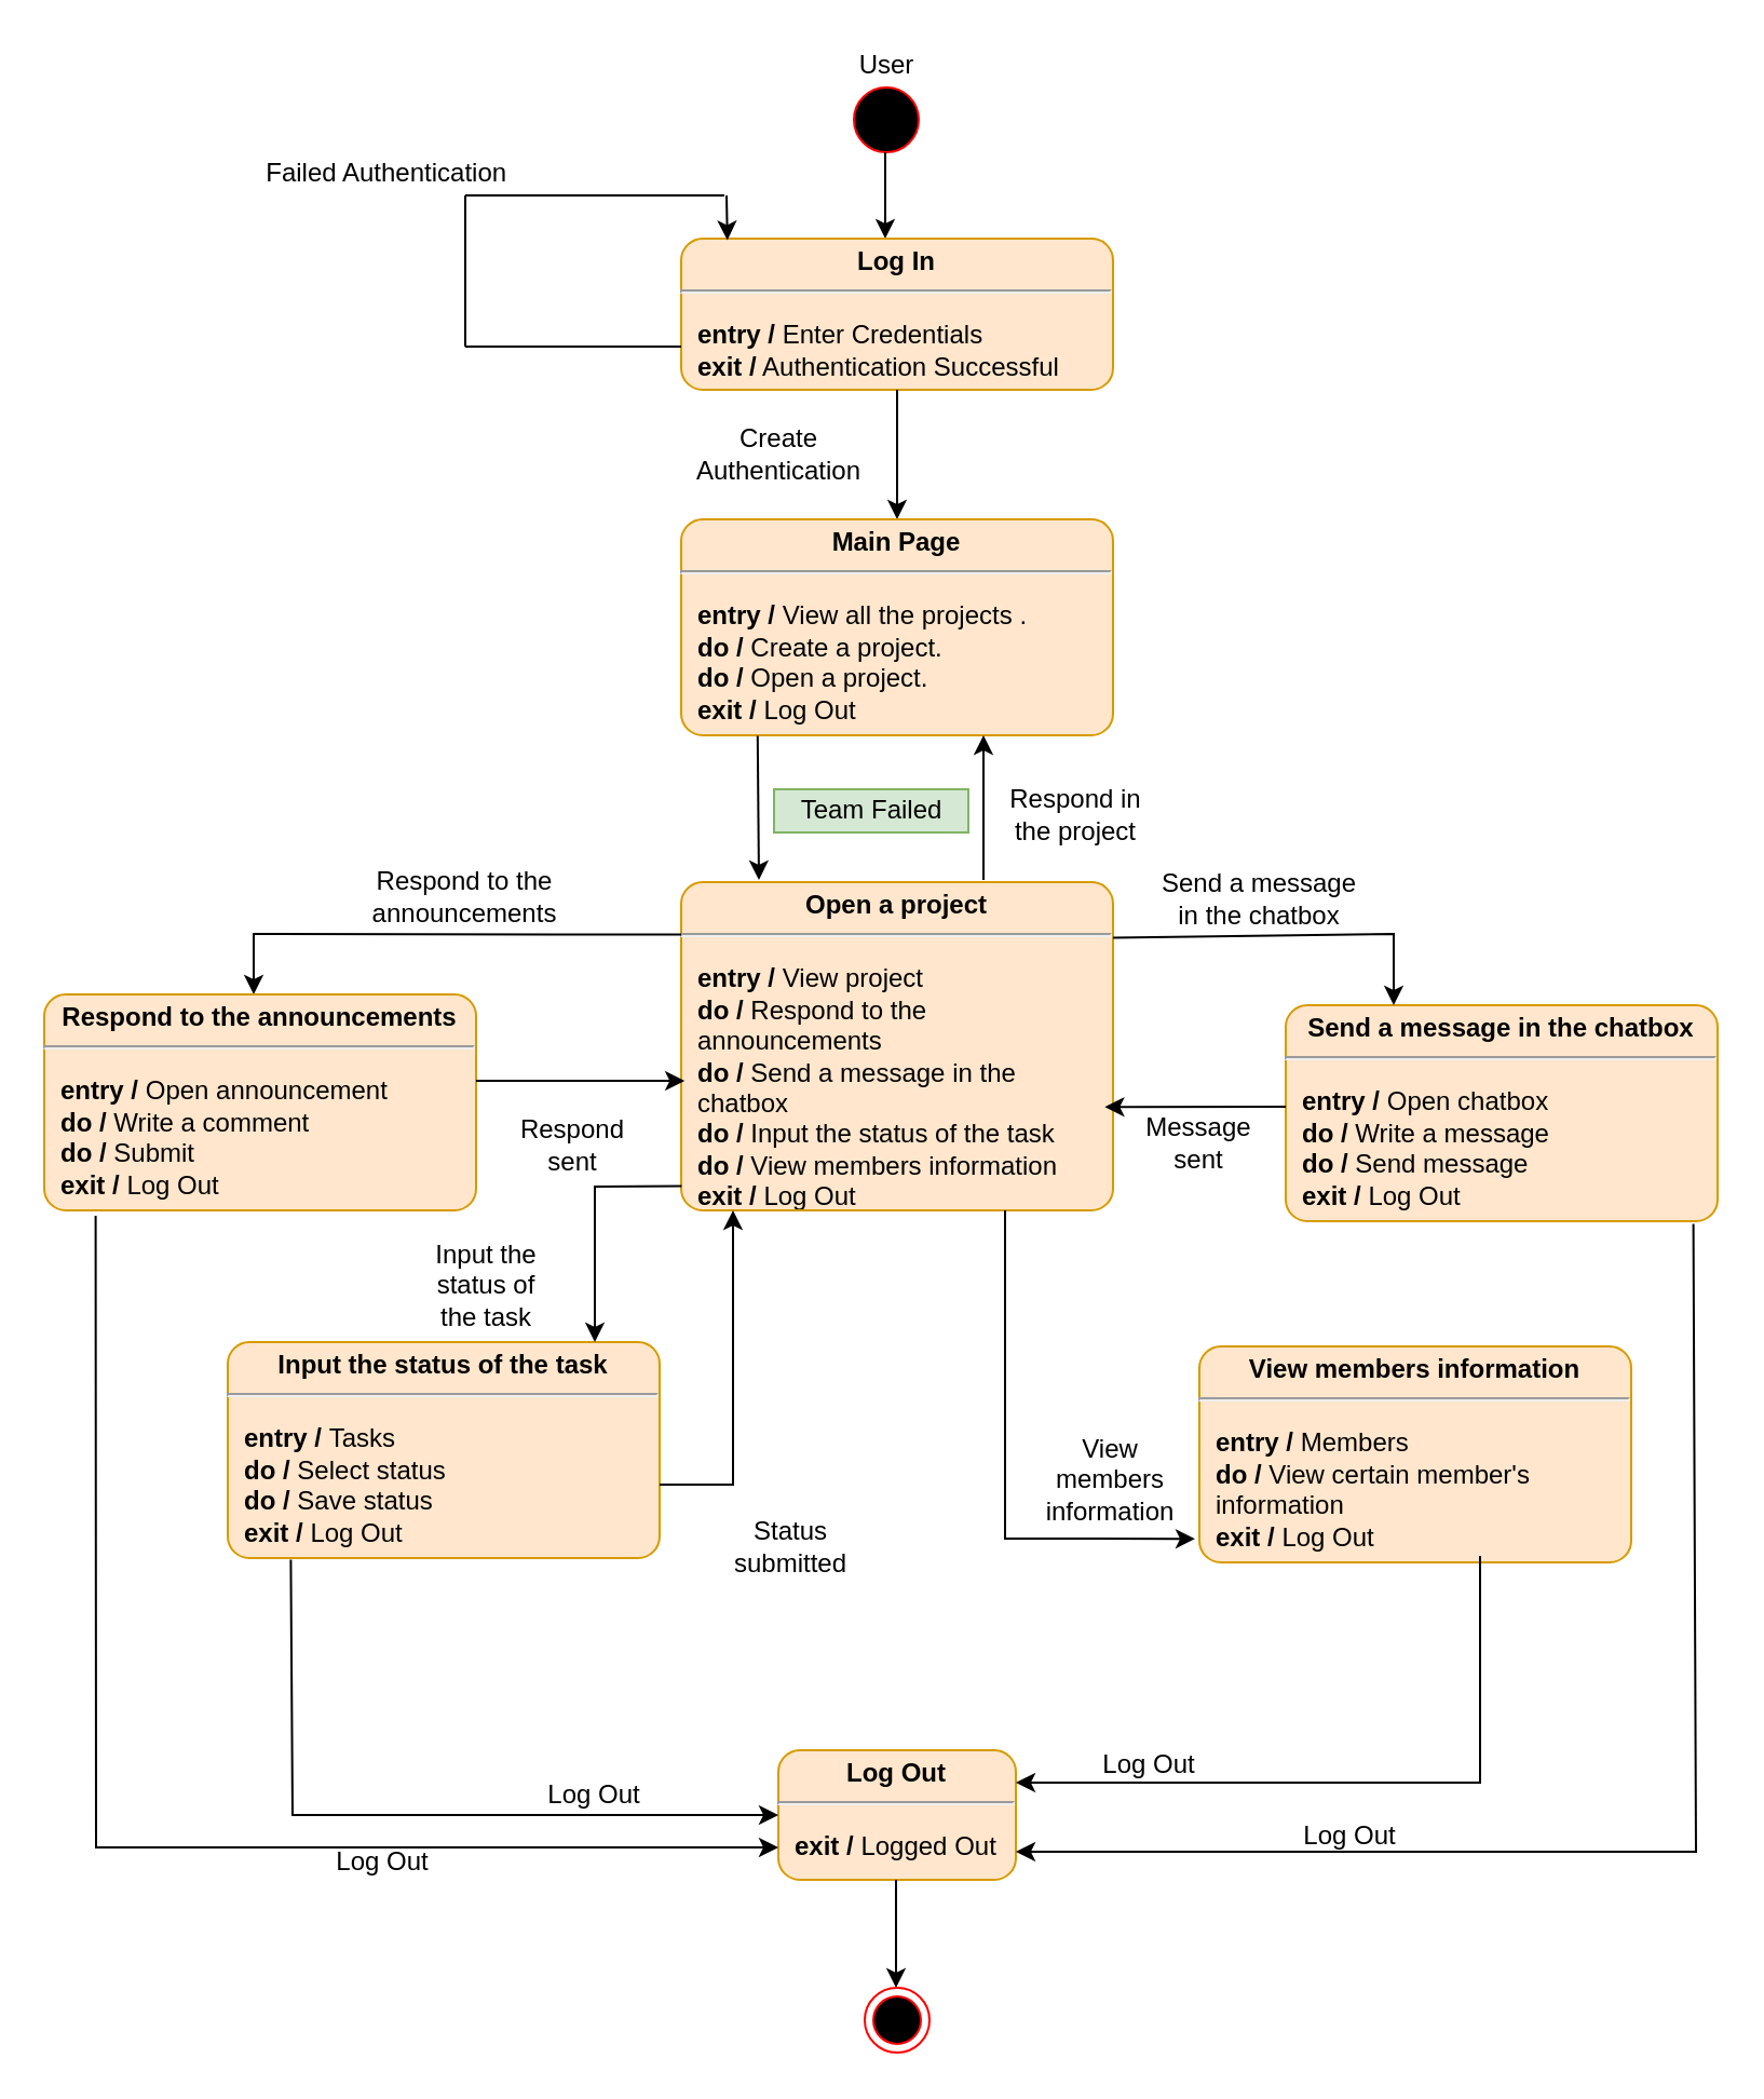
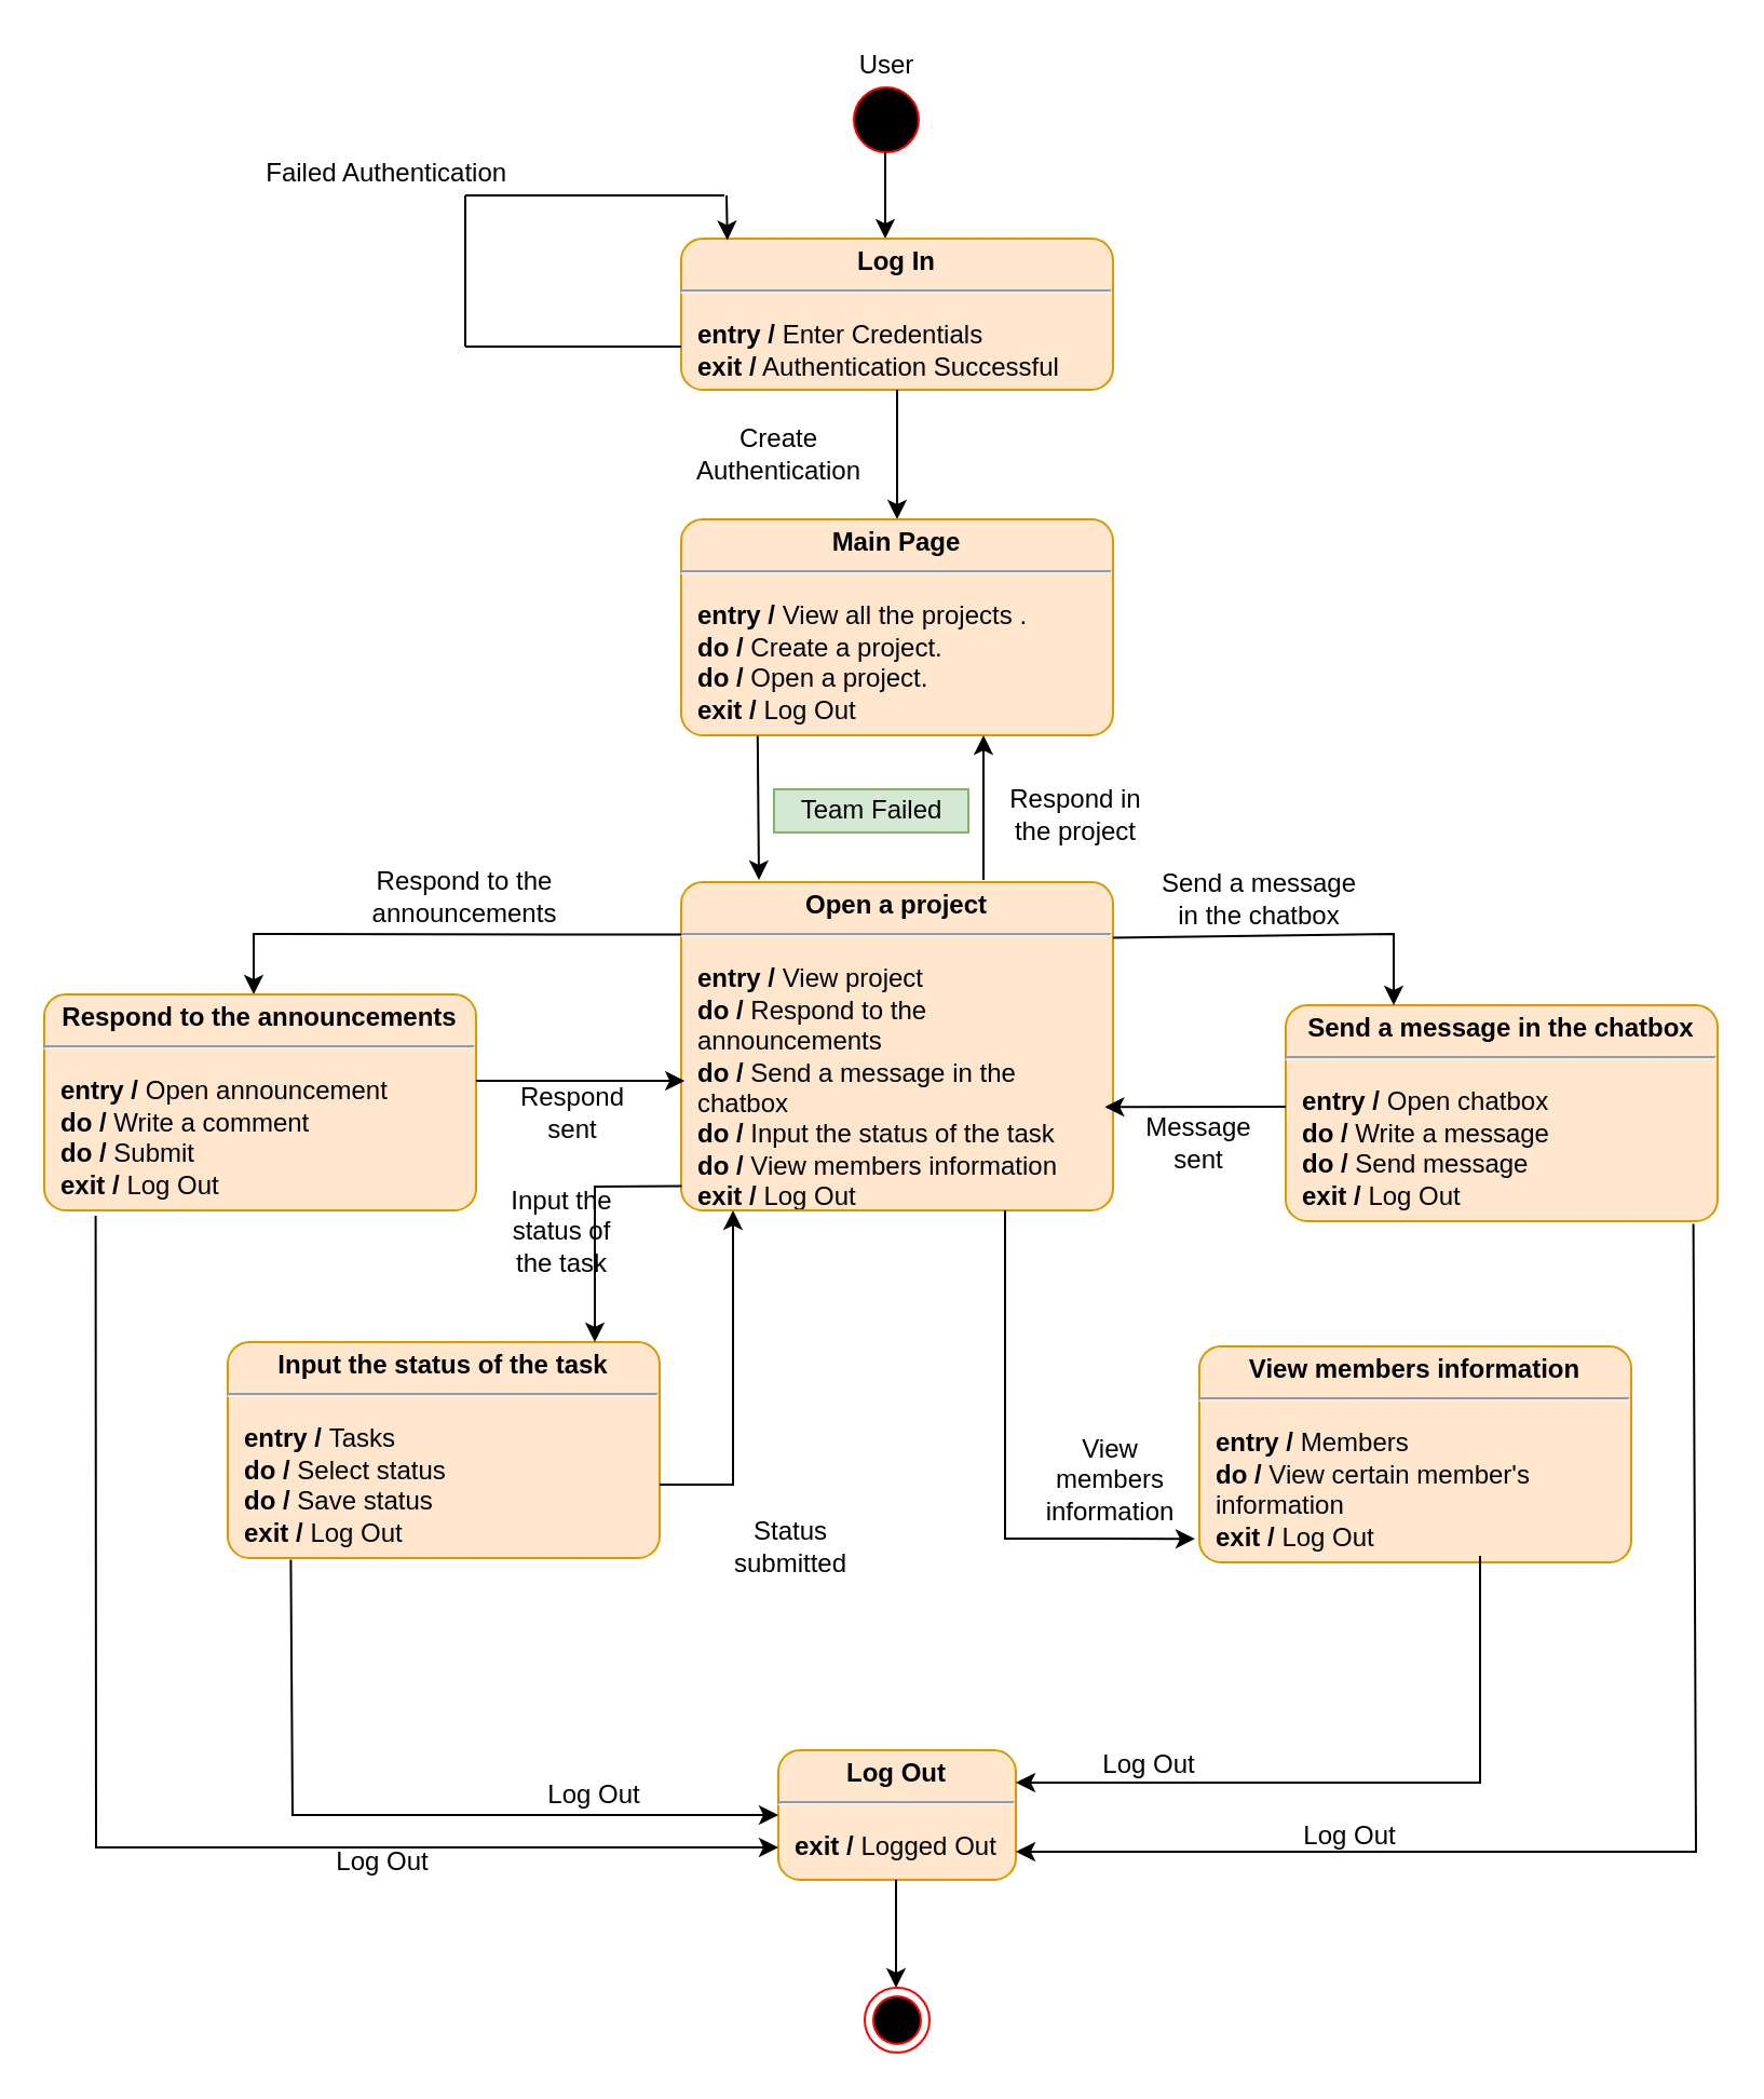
- <mxCell id="23" value="Respond sent" style="text;html=1;strokeColor=none;fillColor=none;align=center;verticalAlign=middle;whiteSpace=wrap;rounded=0;" vertex="1" parent="1"><mxGeometry x="235" y="515" width="60" height="30" as="geometry" /></mxCell>
+ <mxCell id="23" value="Respond sent" style="text;html=1;strokeColor=none;fillColor=none;align=center;verticalAlign=middle;whiteSpace=wrap;rounded=0;" vertex="1" parent="1"><mxGeometry x="235" y="500" width="60" height="30" as="geometry" /></mxCell>
- <mxCell id="33" value="Input the status of the task" style="text;html=1;strokeColor=none;fillColor=none;align=center;verticalAlign=middle;whiteSpace=wrap;rounded=0;" vertex="1" parent="1"><mxGeometry x="195" y="580" width="60" height="30" as="geometry" /></mxCell>
+ <mxCell id="33" value="Input the status of the task" style="text;html=1;strokeColor=none;fillColor=none;align=center;verticalAlign=middle;whiteSpace=wrap;rounded=0;" vertex="1" parent="1"><mxGeometry x="230" y="555" width="60" height="30" as="geometry" /></mxCell>
